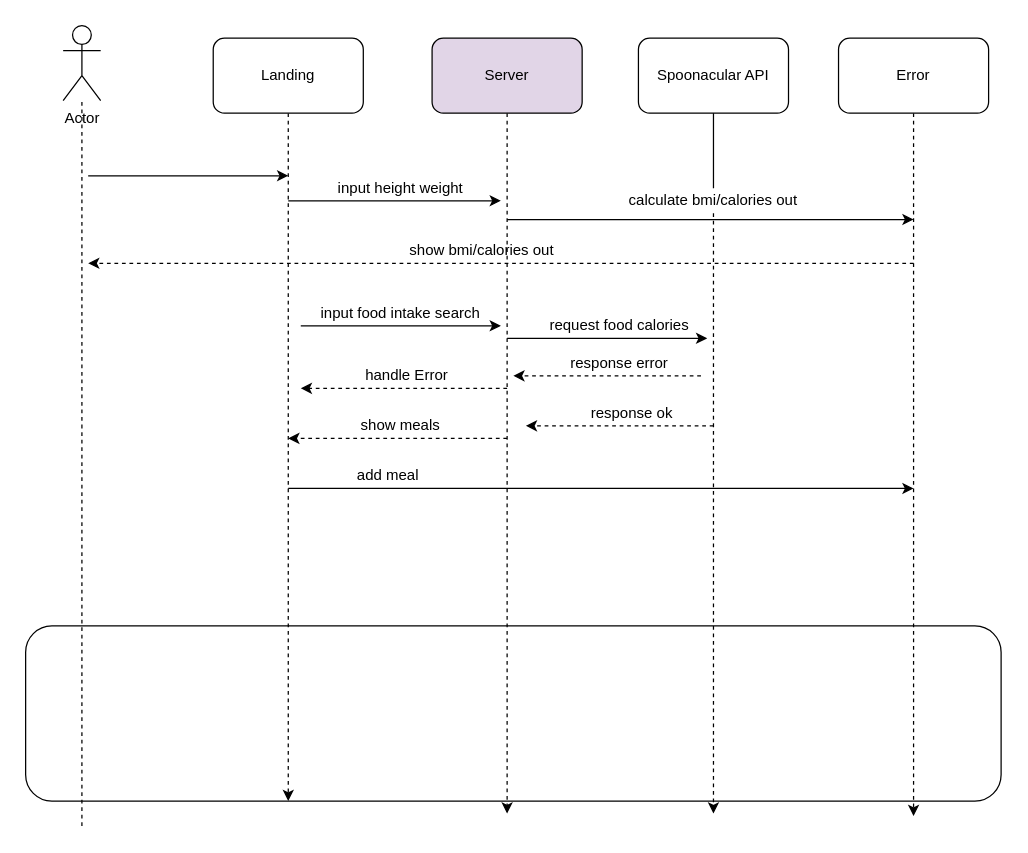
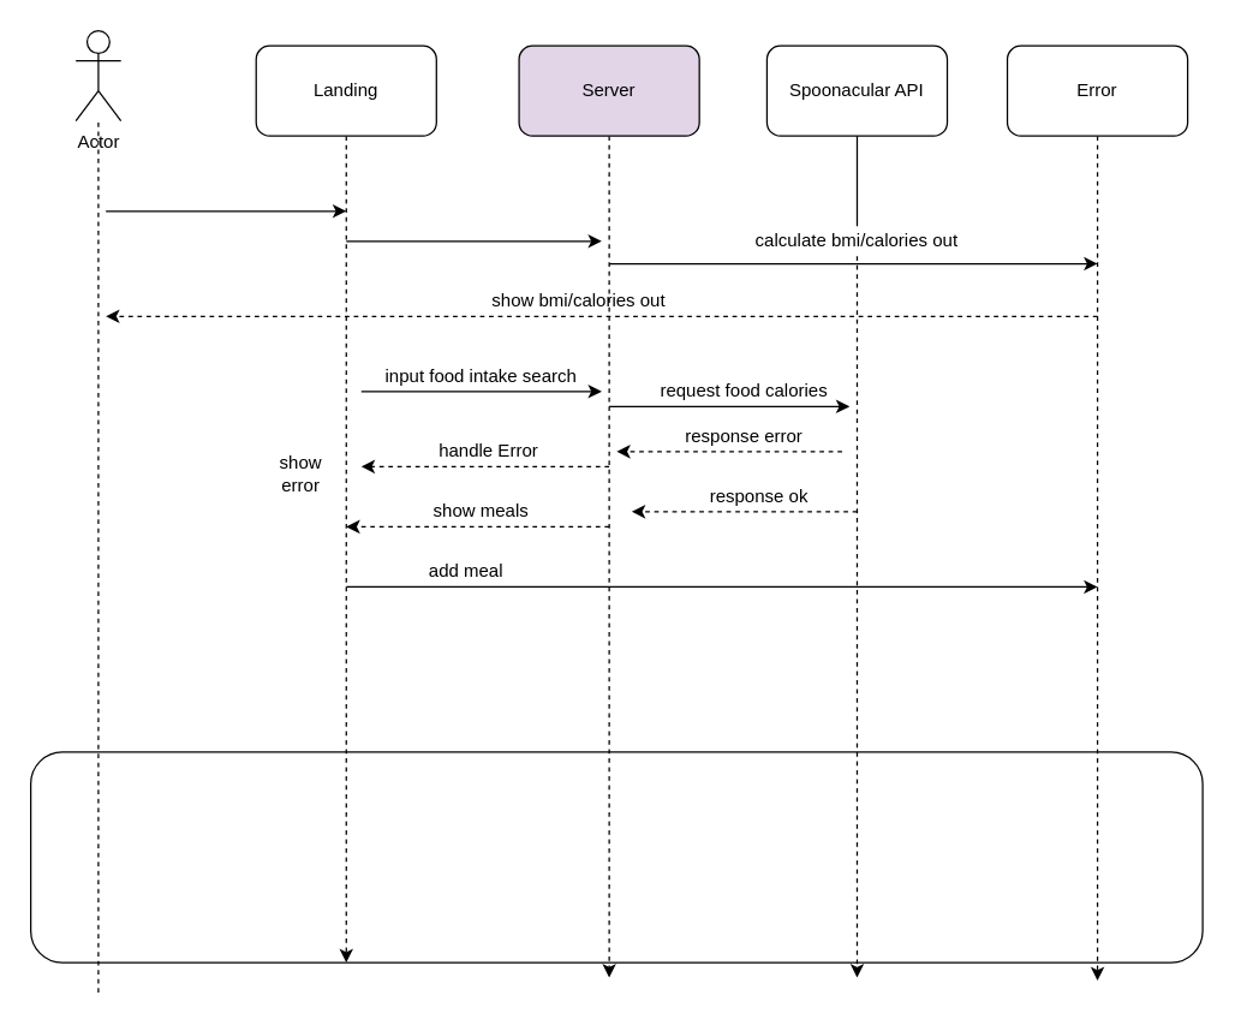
- <mxCell id="14" value="input height weight" style="text;html=1;strokeColor=none;fillColor=none;align=center;verticalAlign=middle;whiteSpace=wrap;rounded=0;" vertex="1" parent="1"><mxGeometry x="260" y="140" width="120" height="20" as="geometry" /></mxCell>
+ <mxCell id="29" value="show error" style="text;html=1;strokeColor=none;fillColor=none;align=center;verticalAlign=middle;whiteSpace=wrap;rounded=0;" vertex="1" parent="1"><mxGeometry x="180" y="300" width="40" height="30" as="geometry" /></mxCell>
